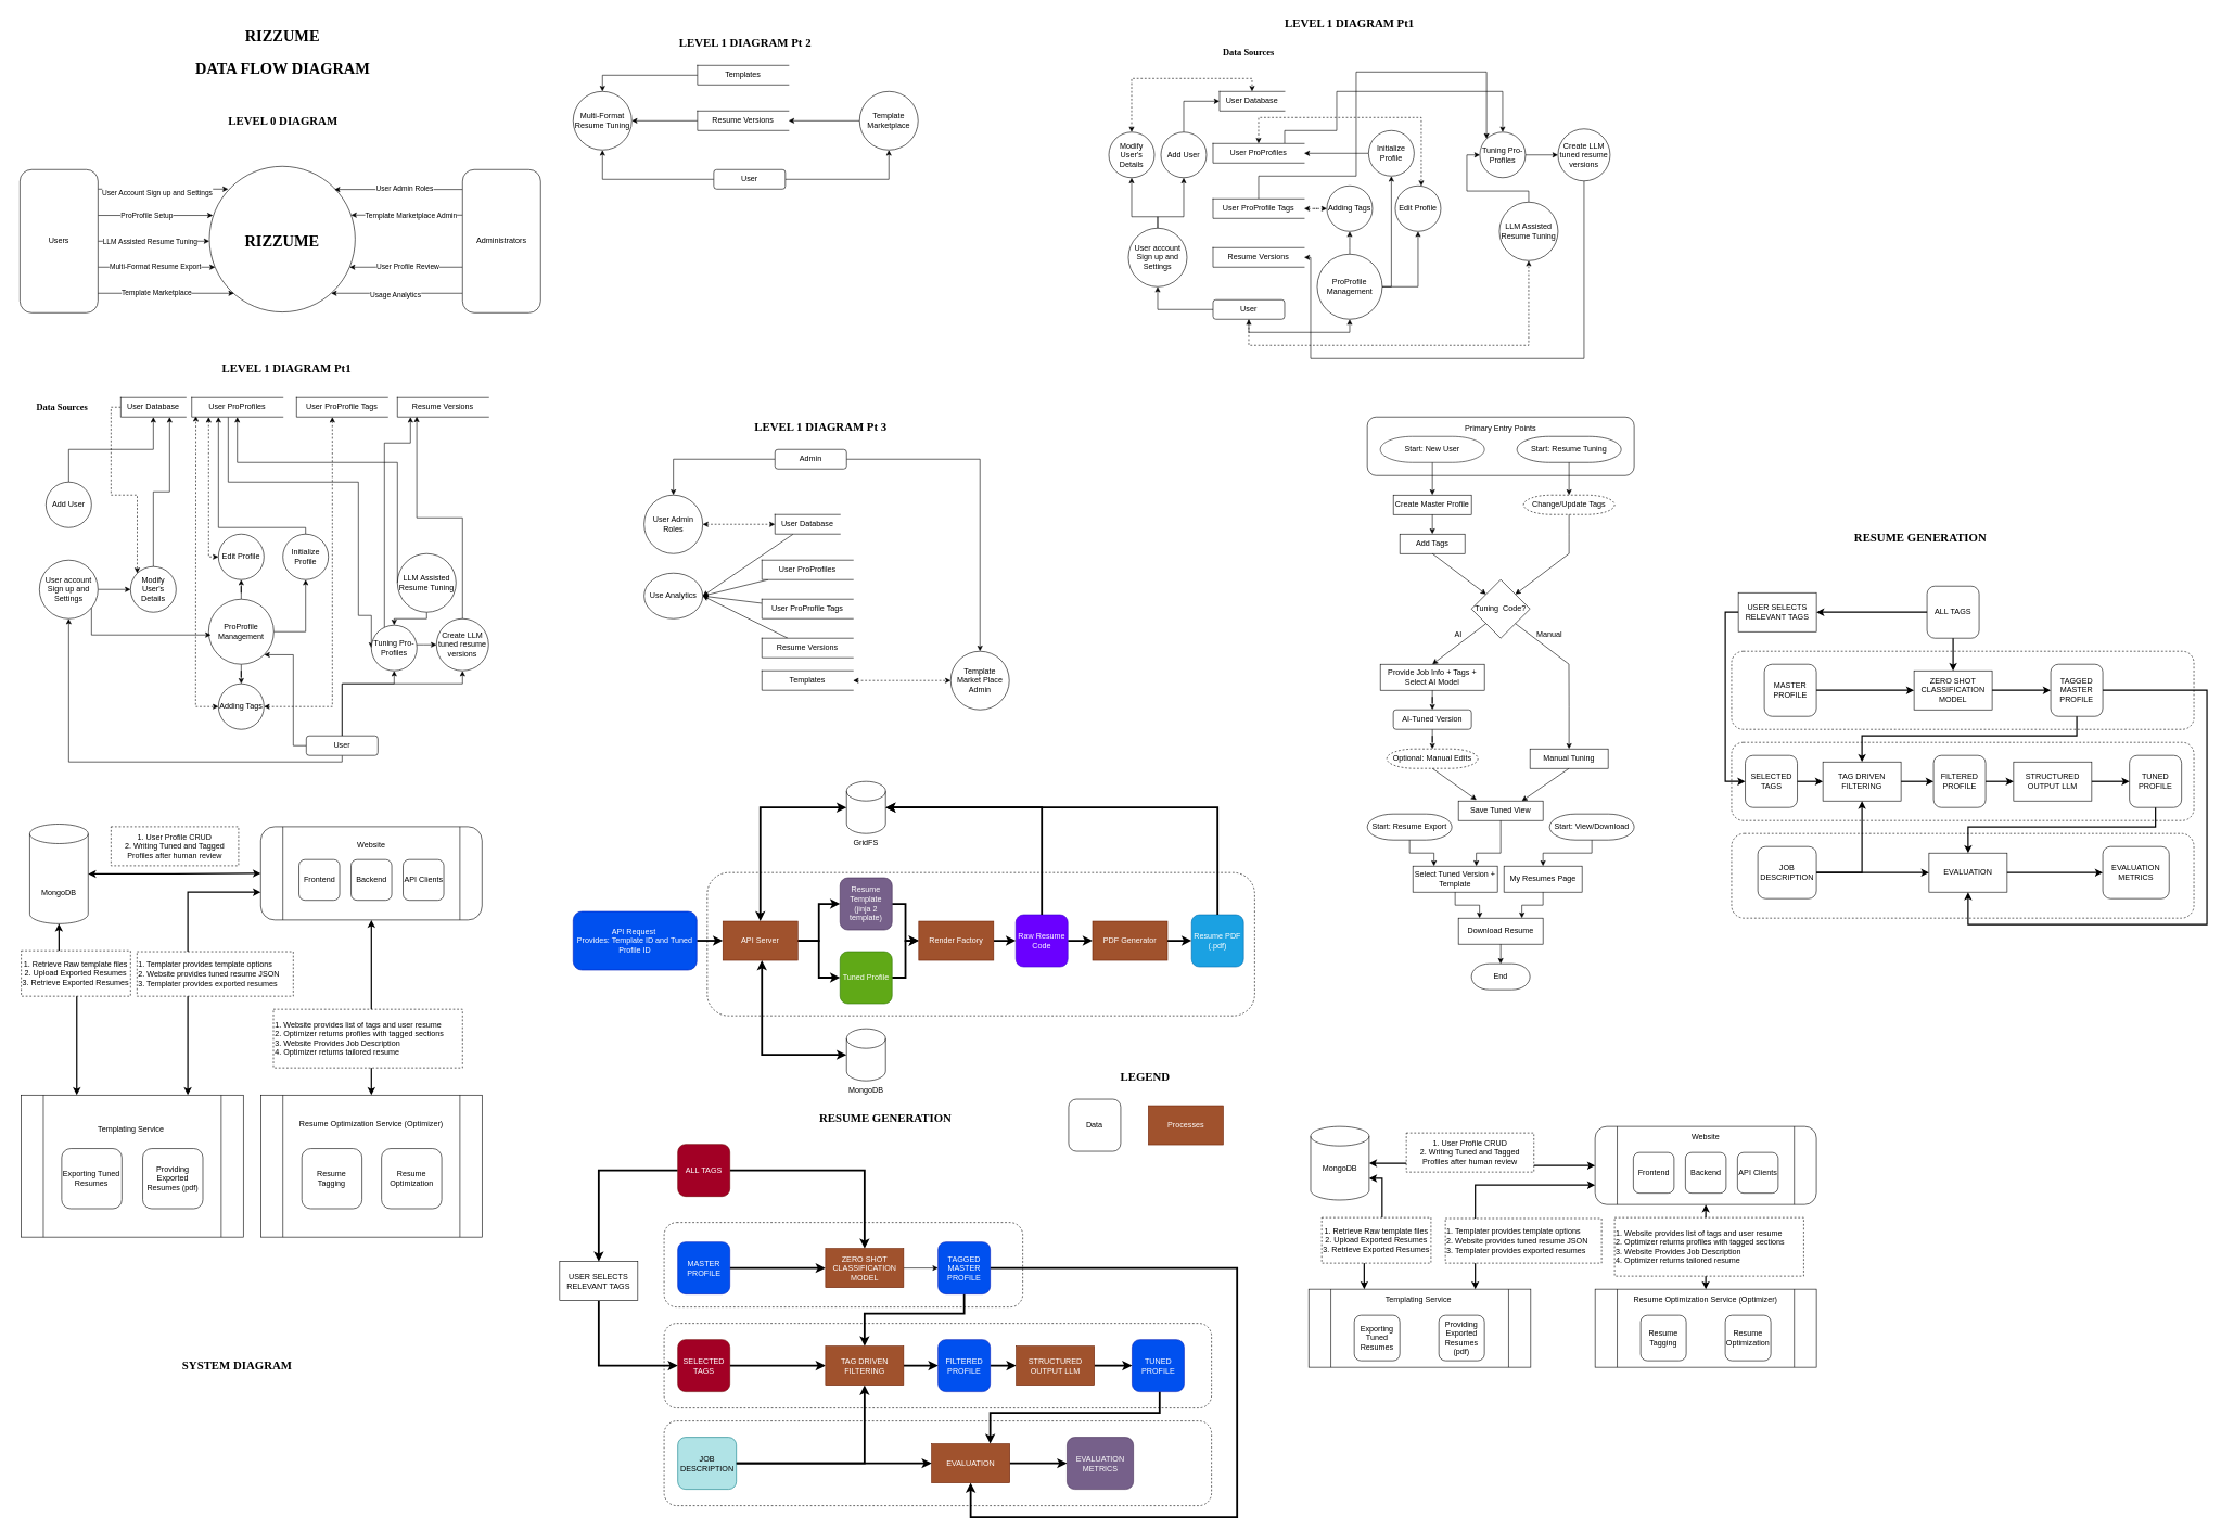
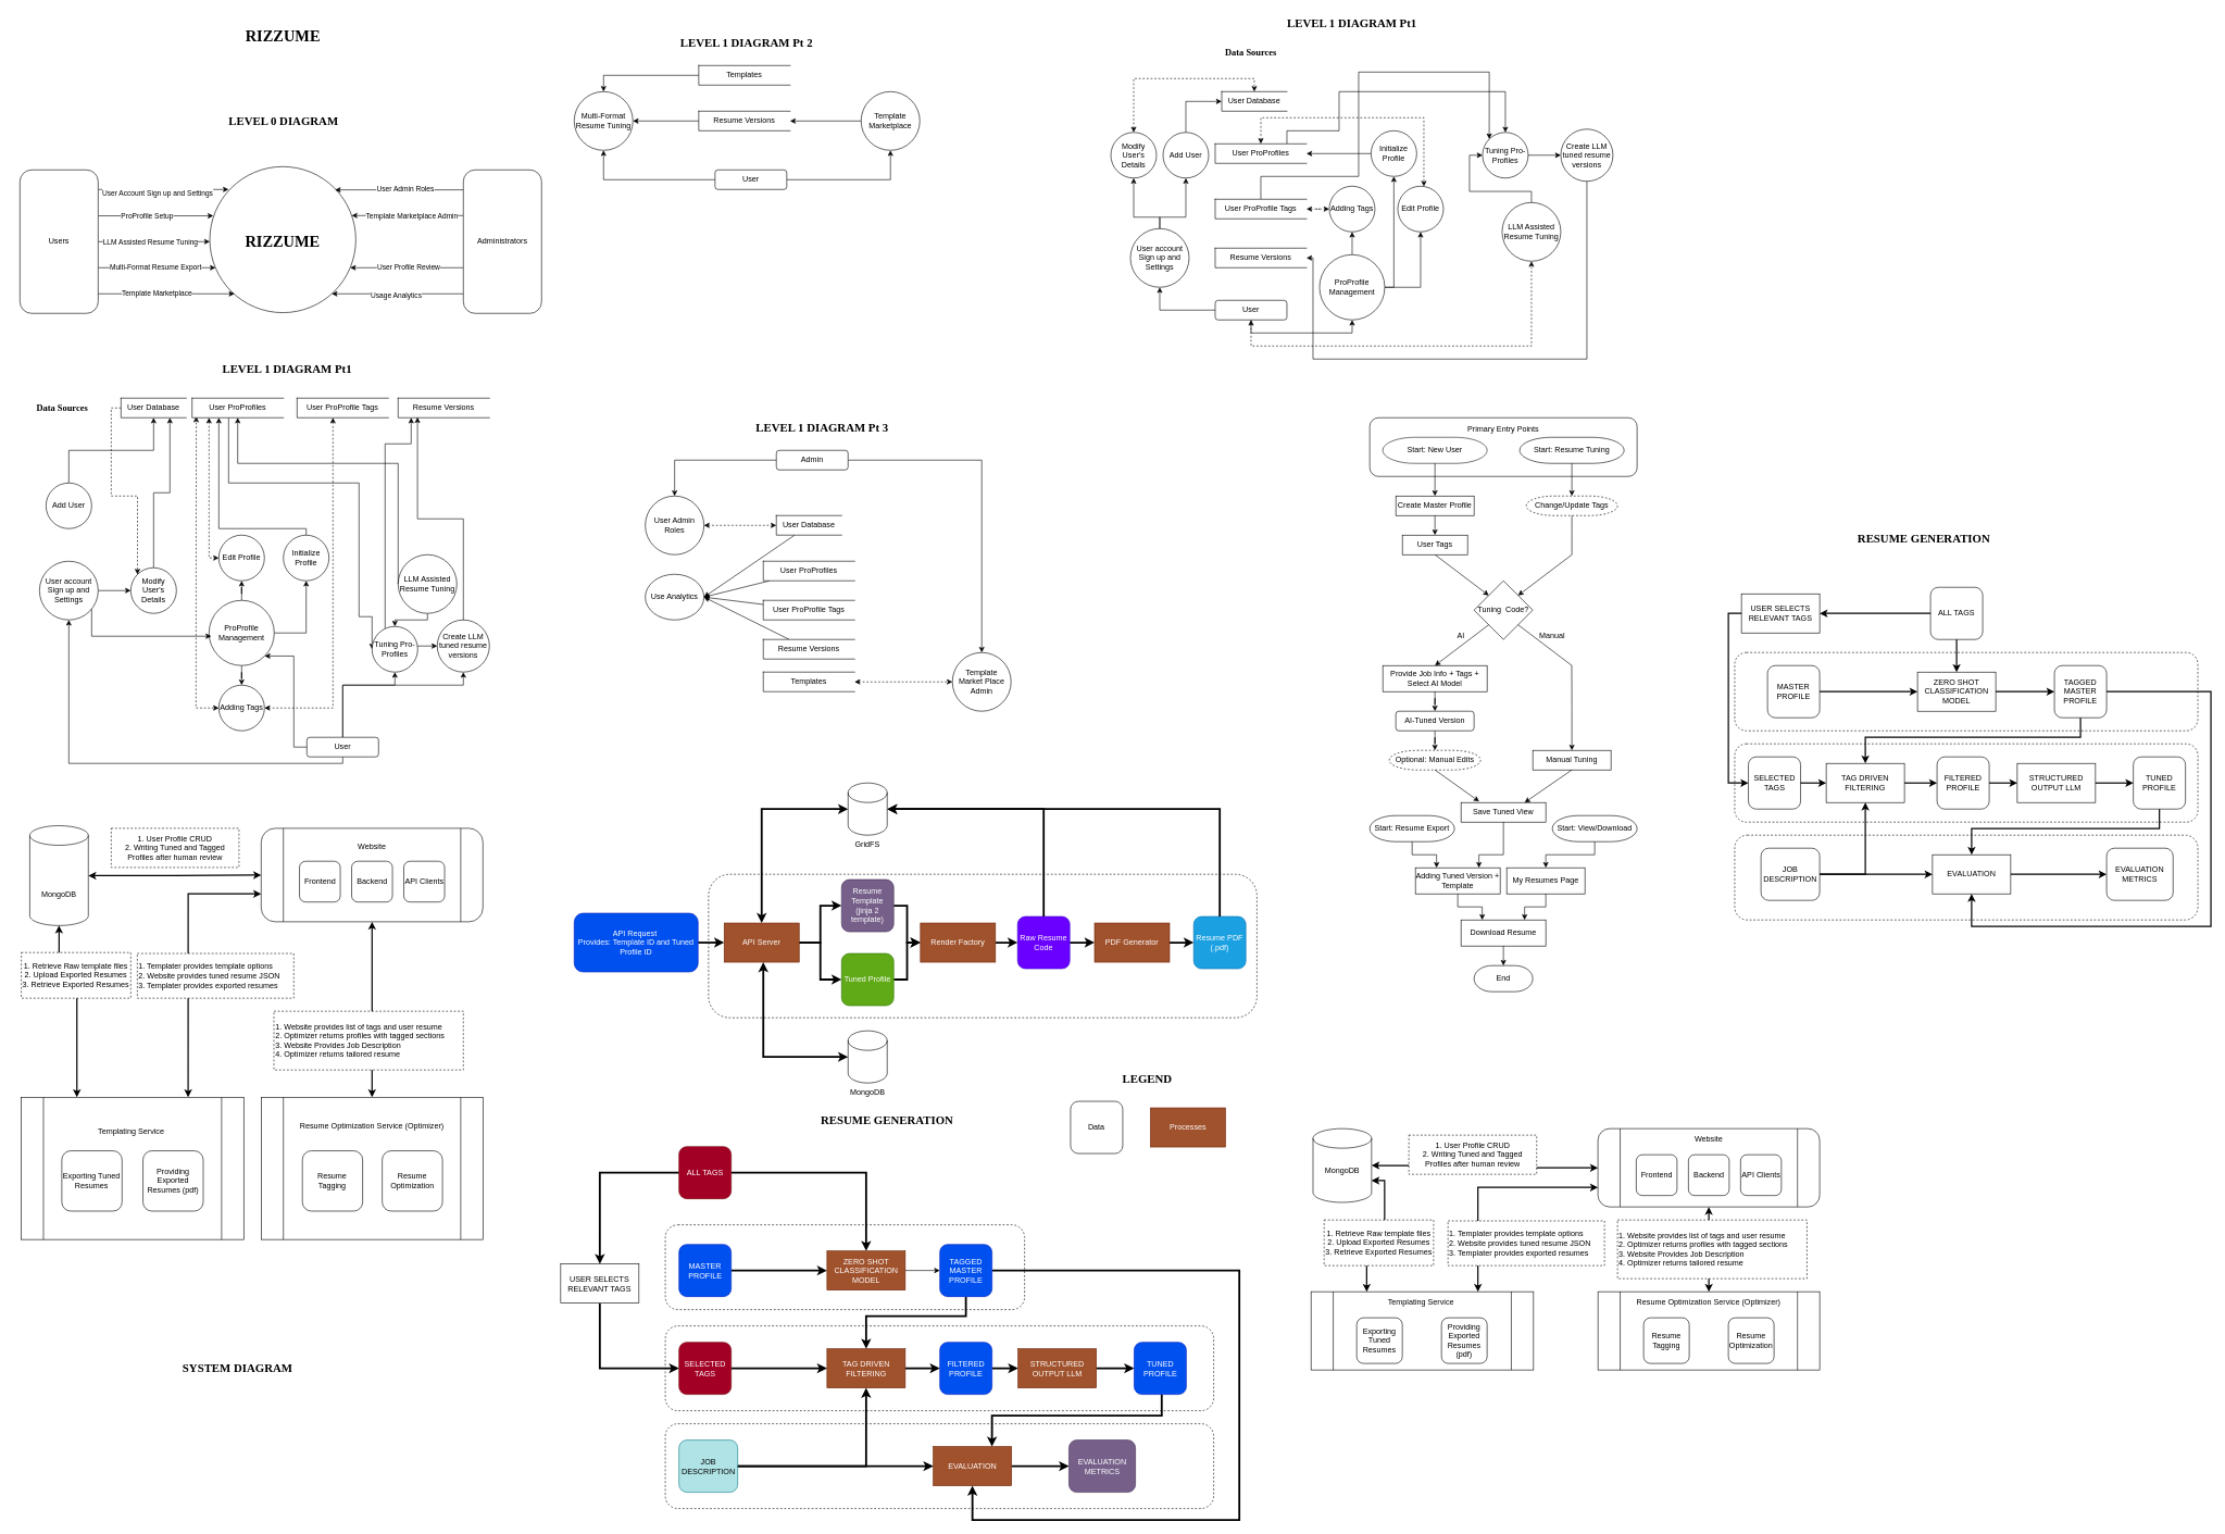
- <mxCell id="14" value="&lt;h1&gt;DATA FLOW DIAGRAM&lt;/h1&gt;" style="text;html=1;align=center;verticalAlign=middle;whiteSpace=wrap;rounded=0;fontFamily=Lucida Console;" parent="1" vertex="1"><mxGeometry x="298" y="90" width="272" height="30" as="geometry" /></mxCell>
- <mxCell id="227" value="Add Tags" style="rounded=0;whiteSpace=wrap;html=1;fillColor=none;" parent="1" vertex="1"><mxGeometry x="2150" y="820" width="100" height="30" as="geometry" /></mxCell>
+ <mxCell id="227" value="User Tags" style="rounded=0;whiteSpace=wrap;html=1;fillColor=none;" parent="1" vertex="1"><mxGeometry x="2150" y="820" width="100" height="30" as="geometry" /></mxCell>
- <mxCell id="244" value="Select Tuned Version + Template" style="rounded=0;whiteSpace=wrap;html=1;fillColor=none;" parent="1" vertex="1"><mxGeometry x="2170" y="1330" width="130" height="40" as="geometry" /></mxCell>
+ <mxCell id="244" value="Adding Tuned Version + Template" style="rounded=0;whiteSpace=wrap;html=1;fillColor=none;" parent="1" vertex="1"><mxGeometry x="2170" y="1330" width="130" height="40" as="geometry" /></mxCell>
